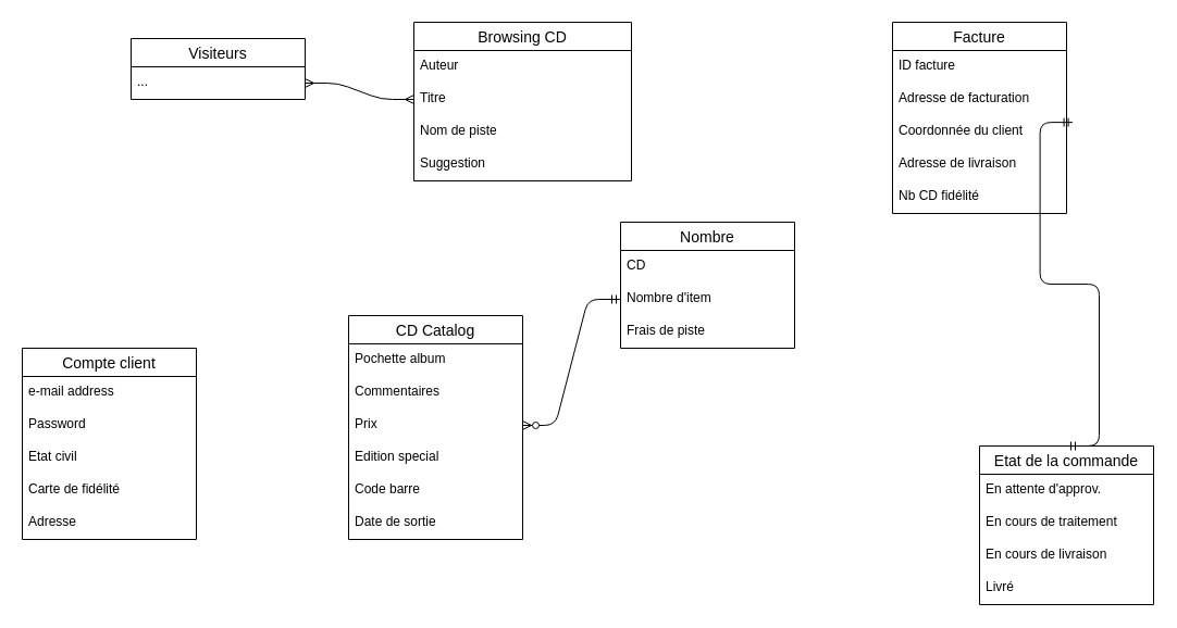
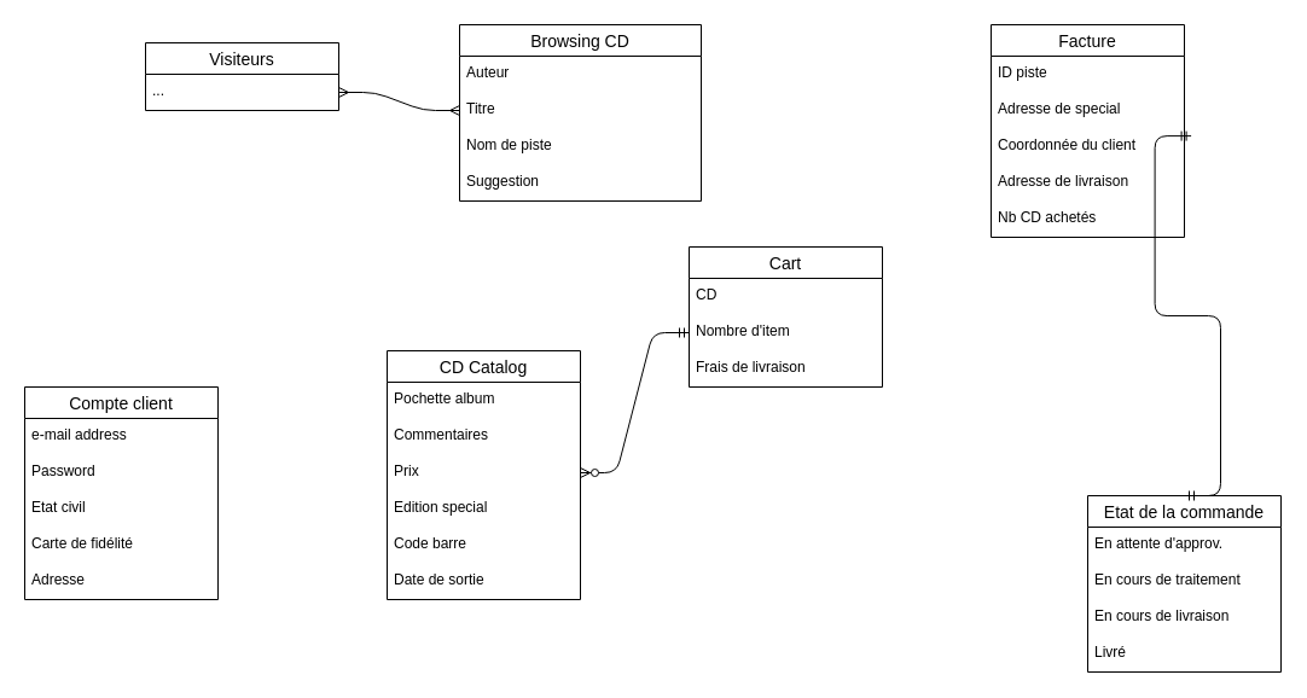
- <mxCell id="20" value="ID facture" style="text;strokeColor=none;fillColor=none;spacingLeft=4;spacingRight=4;overflow=hidden;rotatable=0;points=[[0,0.5],[1,0.5]];portConstraint=eastwest;fontSize=12;" vertex="1" parent="19"><mxGeometry y="26" width="160" height="30" as="geometry" /></mxCell>
+ <mxCell id="20" value="ID piste" style="text;strokeColor=none;fillColor=none;spacingLeft=4;spacingRight=4;overflow=hidden;rotatable=0;points=[[0,0.5],[1,0.5]];portConstraint=eastwest;fontSize=12;" vertex="1" parent="19"><mxGeometry y="26" width="160" height="30" as="geometry" /></mxCell>
- <mxCell id="21" value="Adresse de facturation" style="text;strokeColor=none;fillColor=none;spacingLeft=4;spacingRight=4;overflow=hidden;rotatable=0;points=[[0,0.5],[1,0.5]];portConstraint=eastwest;fontSize=12;" vertex="1" parent="19"><mxGeometry y="56" width="160" height="30" as="geometry" /></mxCell>
+ <mxCell id="21" value="Adresse de special" style="text;strokeColor=none;fillColor=none;spacingLeft=4;spacingRight=4;overflow=hidden;rotatable=0;points=[[0,0.5],[1,0.5]];portConstraint=eastwest;fontSize=12;" vertex="1" parent="19"><mxGeometry y="56" width="160" height="30" as="geometry" /></mxCell>
- <mxCell id="24" value="Nb CD fidélité" style="text;strokeColor=none;fillColor=none;spacingLeft=4;spacingRight=4;overflow=hidden;rotatable=0;points=[[0,0.5],[1,0.5]];portConstraint=eastwest;fontSize=12;" vertex="1" parent="19"><mxGeometry y="146" width="160" height="30" as="geometry" /></mxCell>
+ <mxCell id="24" value="Nb CD achetés" style="text;strokeColor=none;fillColor=none;spacingLeft=4;spacingRight=4;overflow=hidden;rotatable=0;points=[[0,0.5],[1,0.5]];portConstraint=eastwest;fontSize=12;" vertex="1" parent="19"><mxGeometry y="146" width="160" height="30" as="geometry" /></mxCell>
- <mxCell id="15" value="Nombre" style="swimlane;fontStyle=0;childLayout=stackLayout;horizontal=1;startSize=26;horizontalStack=0;resizeParent=1;resizeParentMax=0;resizeLast=0;collapsible=1;marginBottom=0;align=center;fontSize=14;" vertex="1" parent="1"><mxGeometry x="570" y="204" width="160" height="116" as="geometry" /></mxCell>
+ <mxCell id="15" value="Cart" style="swimlane;fontStyle=0;childLayout=stackLayout;horizontal=1;startSize=26;horizontalStack=0;resizeParent=1;resizeParentMax=0;resizeLast=0;collapsible=1;marginBottom=0;align=center;fontSize=14;" vertex="1" parent="1"><mxGeometry x="570" y="204" width="160" height="116" as="geometry" /></mxCell>
- <mxCell id="18" value="Frais de piste " style="text;strokeColor=none;fillColor=none;spacingLeft=4;spacingRight=4;overflow=hidden;rotatable=0;points=[[0,0.5],[1,0.5]];portConstraint=eastwest;fontSize=12;" vertex="1" parent="15"><mxGeometry y="86" width="160" height="30" as="geometry" /></mxCell>
+ <mxCell id="18" value="Frais de livraison " style="text;strokeColor=none;fillColor=none;spacingLeft=4;spacingRight=4;overflow=hidden;rotatable=0;points=[[0,0.5],[1,0.5]];portConstraint=eastwest;fontSize=12;" vertex="1" parent="15"><mxGeometry y="86" width="160" height="30" as="geometry" /></mxCell>
